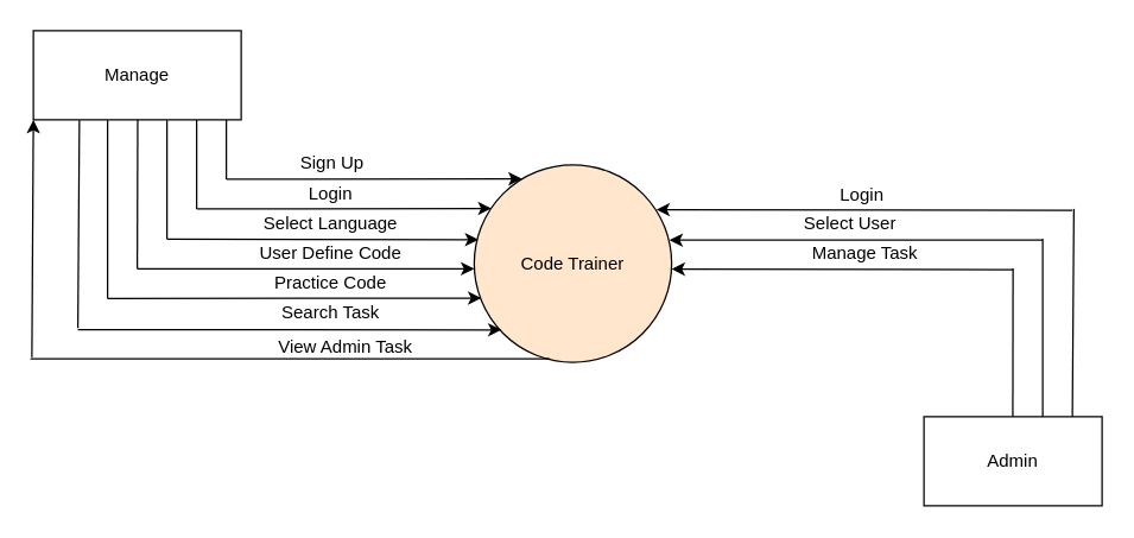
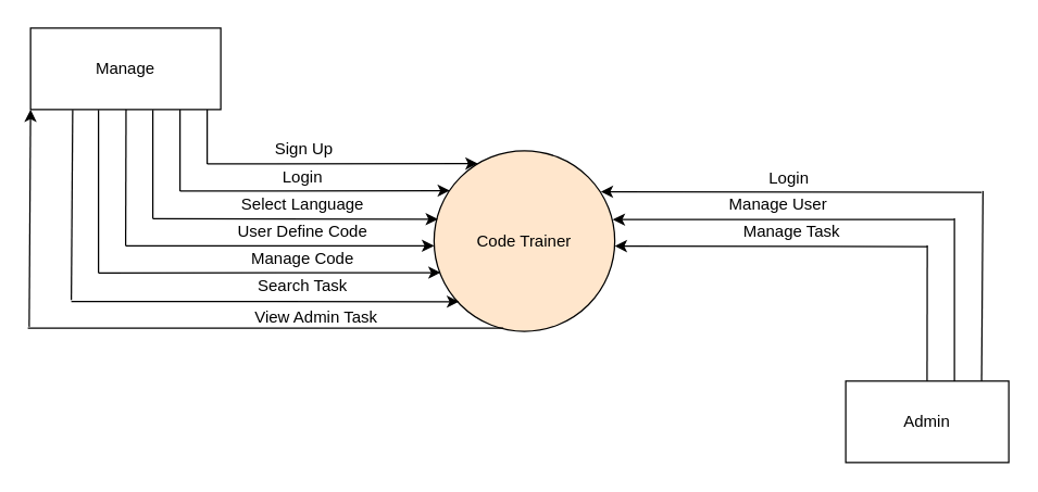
- <mxCell id="33" value="Select User" style="text;html=1;align=center;verticalAlign=middle;resizable=0;points=[];autosize=1;" parent="1" vertex="1"><mxGeometry x="522" y="140" width="100" height="20" as="geometry" /></mxCell>
+ <mxCell id="33" value="Manage User" style="text;html=1;align=center;verticalAlign=middle;resizable=0;points=[];autosize=1;" parent="1" vertex="1"><mxGeometry x="522" y="140" width="100" height="20" as="geometry" /></mxCell>
- <mxCell id="27" value="Practice Code" style="text;html=1;align=center;verticalAlign=middle;resizable=0;points=[];autosize=1;" parent="1" vertex="1"><mxGeometry x="172" y="180" width="100" height="20" as="geometry" /></mxCell>
+ <mxCell id="27" value="Manage Code" style="text;html=1;align=center;verticalAlign=middle;resizable=0;points=[];autosize=1;" parent="1" vertex="1"><mxGeometry x="172" y="180" width="100" height="20" as="geometry" /></mxCell>
